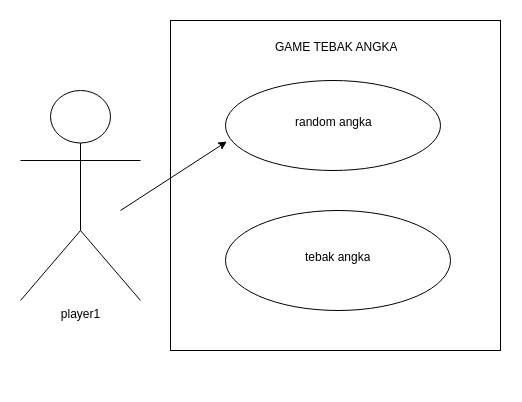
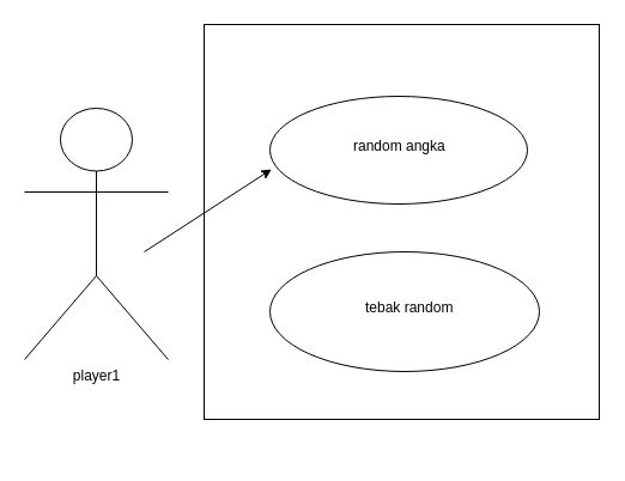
- <mxCell id="7" value="GAME TEBAK ANGKA" style="text;html=1;strokeColor=none;fillColor=none;spacing=5;spacingTop=-20;whiteSpace=wrap;overflow=hidden;rounded=0;" vertex="1" parent="1"><mxGeometry x="270" y="50" width="180" height="20" as="geometry" /></mxCell>
- <mxCell id="9" value="tebak angka" style="text;html=1;strokeColor=none;fillColor=none;spacing=5;spacingTop=-20;whiteSpace=wrap;overflow=hidden;rounded=0;" vertex="1" parent="1"><mxGeometry x="300" y="260" width="190" height="120" as="geometry" /></mxCell>
+ <mxCell id="9" value="tebak random" style="text;html=1;strokeColor=none;fillColor=none;spacing=5;spacingTop=-20;whiteSpace=wrap;overflow=hidden;rounded=0;" vertex="1" parent="1"><mxGeometry x="300" y="260" width="190" height="120" as="geometry" /></mxCell>
